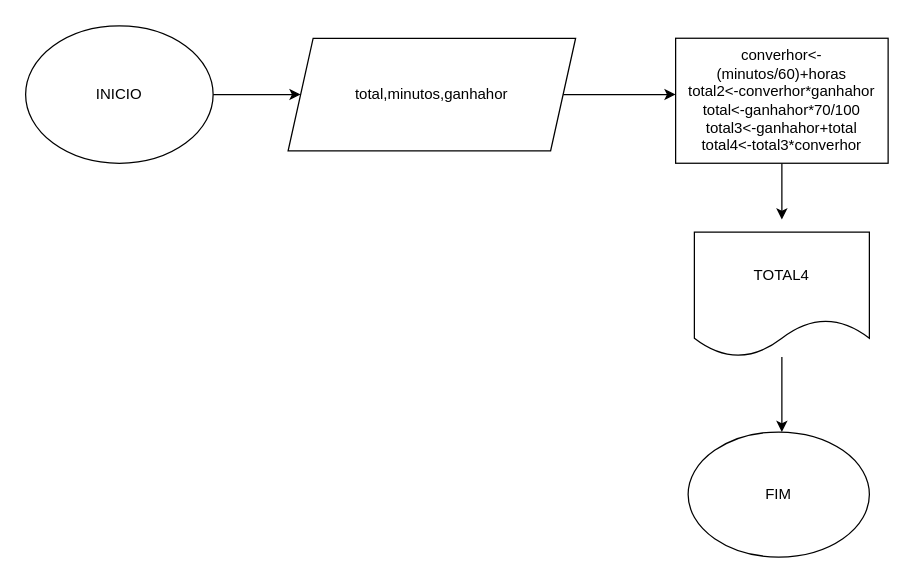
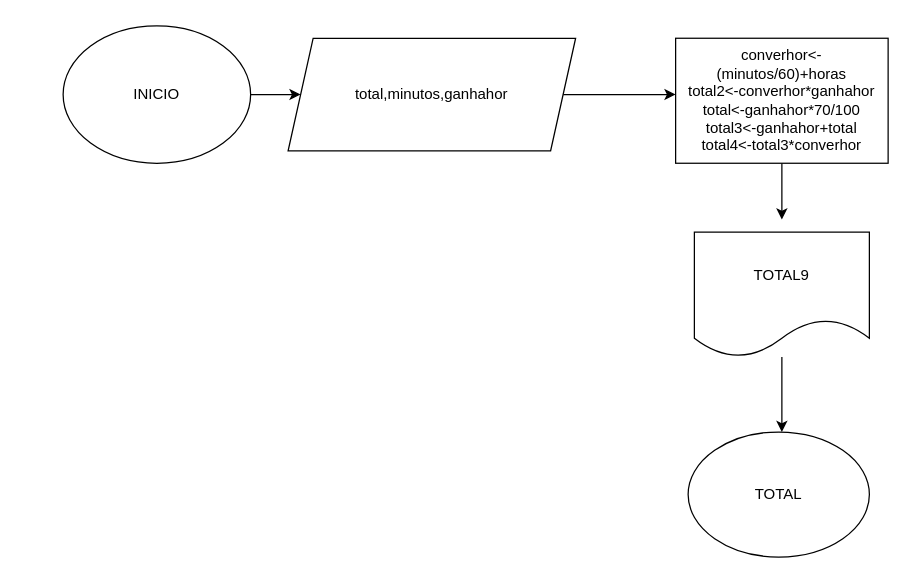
- <mxCell id="3" value="INICIO" style="ellipse;whiteSpace=wrap;html=1;" vertex="1" parent="1"><mxGeometry x="20" y="20" width="150" height="110" as="geometry" /></mxCell>
+ <mxCell id="3" value="INICIO" style="ellipse;whiteSpace=wrap;html=1;" vertex="1" parent="1"><mxGeometry x="50" y="20" width="150" height="110" as="geometry" /></mxCell>
- <mxCell id="9" value="TOTAL4" style="shape=document;whiteSpace=wrap;html=1;boundedLbl=1;" vertex="1" parent="1"><mxGeometry x="555" y="185" width="140" height="100" as="geometry" /></mxCell>
+ <mxCell id="9" value="TOTAL9" style="shape=document;whiteSpace=wrap;html=1;boundedLbl=1;" vertex="1" parent="1"><mxGeometry x="555" y="185" width="140" height="100" as="geometry" /></mxCell>
- <mxCell id="10" value="FIM" style="ellipse;whiteSpace=wrap;html=1;" vertex="1" parent="1"><mxGeometry x="550" y="345" width="145" height="100" as="geometry" /></mxCell>
+ <mxCell id="10" value="TOTAL" style="ellipse;whiteSpace=wrap;html=1;" vertex="1" parent="1"><mxGeometry x="550" y="345" width="145" height="100" as="geometry" /></mxCell>
